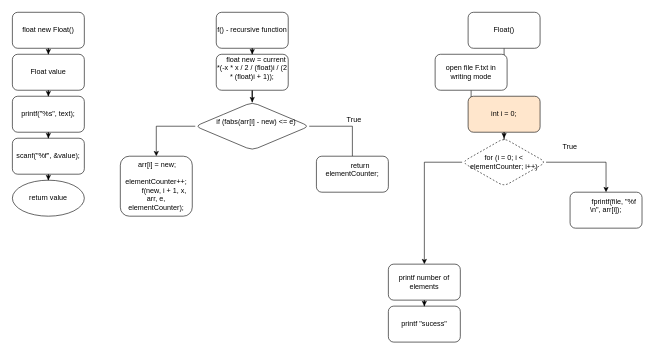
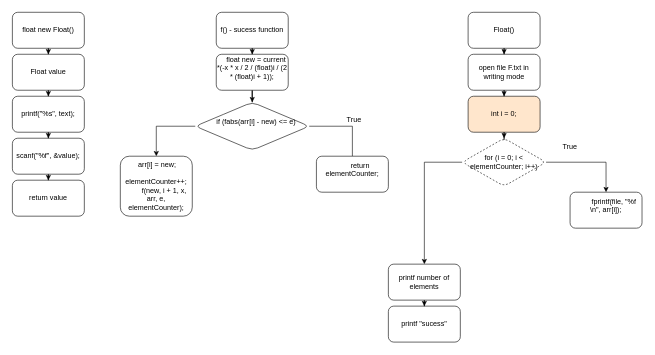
- <mxCell id="12" value="f() - recursive function" style="rounded=1;whiteSpace=wrap;html=1;" vertex="1" parent="1"><mxGeometry x="360" y="20" width="120" height="60" as="geometry" /></mxCell>
+ <mxCell id="12" value="f() - sucess function" style="rounded=1;whiteSpace=wrap;html=1;" vertex="1" parent="1"><mxGeometry x="360" y="20" width="120" height="60" as="geometry" /></mxCell>
- <mxCell id="24" value="open file F.txt in writing mode" style="whiteSpace=wrap;html=1;rounded=1;" vertex="1" parent="1"><mxGeometry x="725" y="90" width="120" height="60" as="geometry" /></mxCell>
+ <mxCell id="24" value="open file F.txt in writing mode" style="whiteSpace=wrap;html=1;rounded=1;" vertex="1" parent="1"><mxGeometry x="780" y="90" width="120" height="60" as="geometry" /></mxCell>
- <mxCell id="10" value="return value" style="ellipse;whiteSpace=wrap;html=1;" vertex="1" parent="1"><mxGeometry x="20" y="300" width="120" height="60" as="geometry" /></mxCell>
+ <mxCell id="10" value="return value" style="whiteSpace=wrap;html=1;rounded=1;" vertex="1" parent="1"><mxGeometry x="20" y="300" width="120" height="60" as="geometry" /></mxCell>
